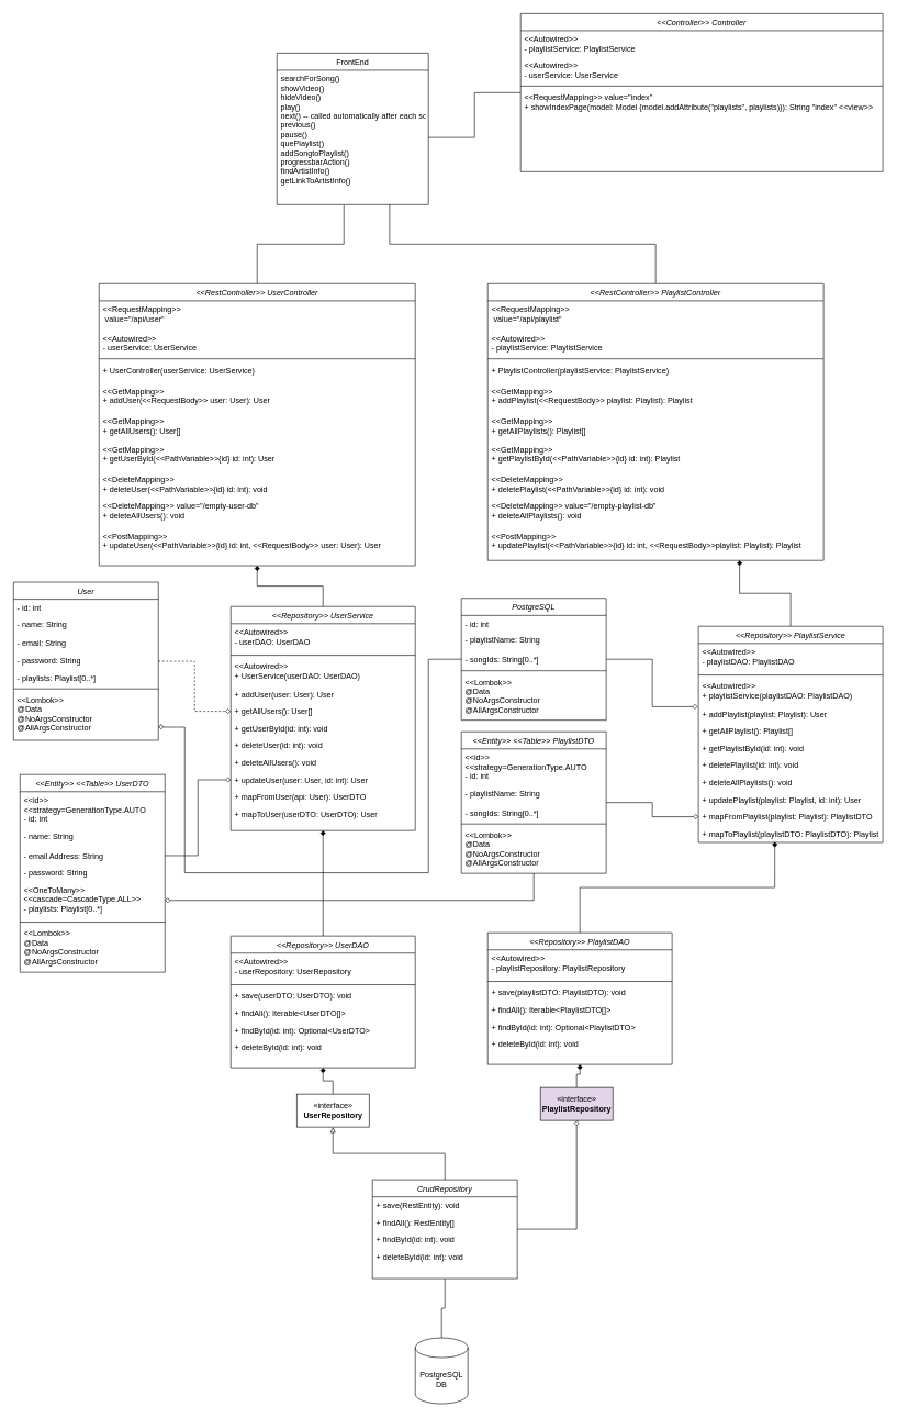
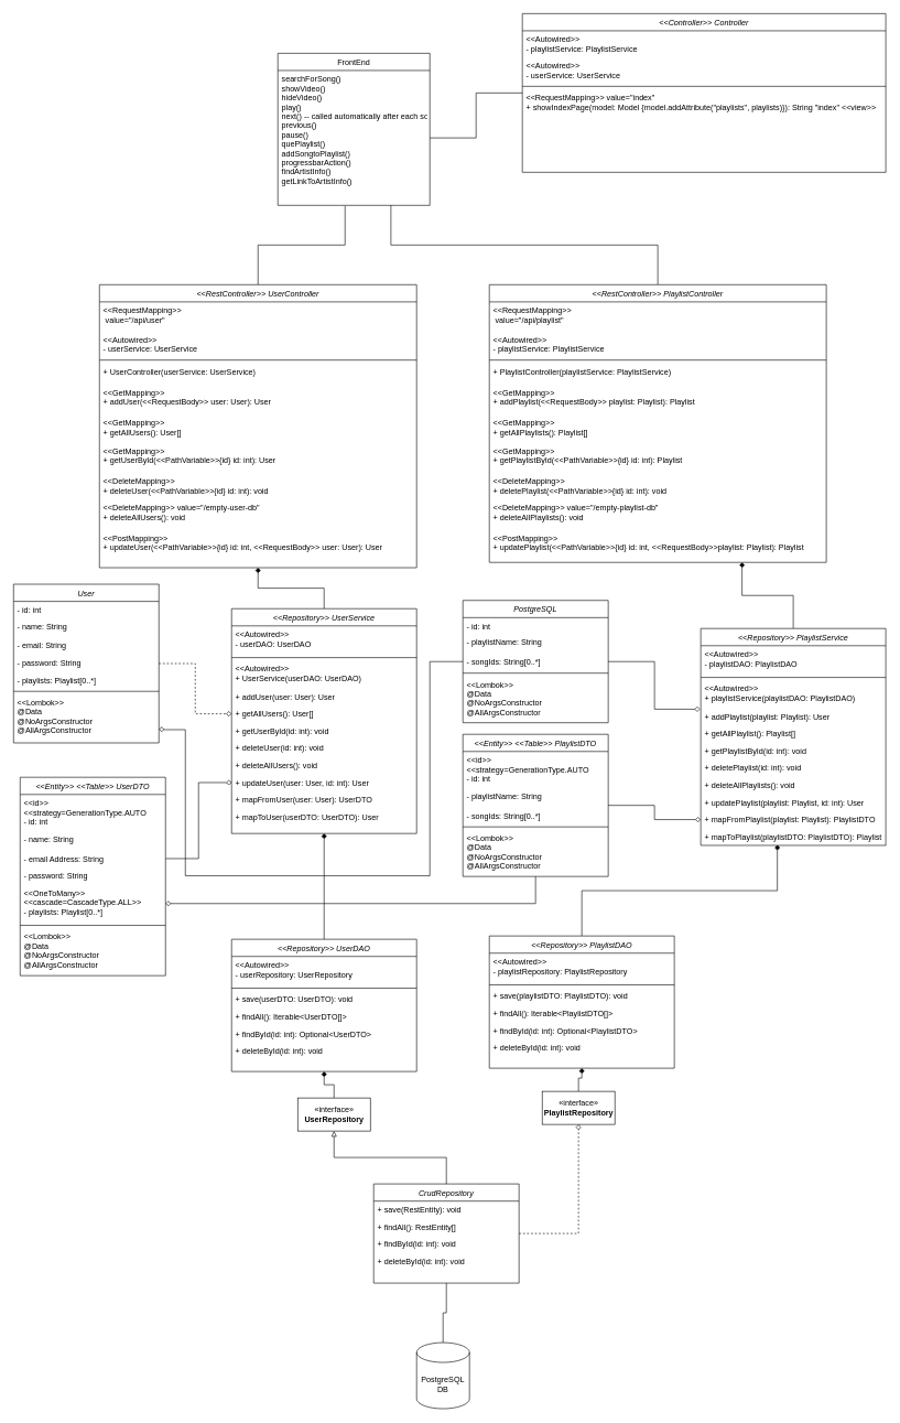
- <mxCell id="51" value="+ mapFromUser(api: User): UserDTO" style="text;strokeColor=none;fillColor=none;align=left;verticalAlign=top;spacingLeft=4;spacingRight=4;overflow=hidden;rotatable=0;points=[[0,0.5],[1,0.5]];portConstraint=eastwest;" parent="41" vertex="1"><mxGeometry y="276" width="280" height="26" as="geometry" /></mxCell>
+ <mxCell id="51" value="+ mapFromUser(user: User): UserDTO" style="text;strokeColor=none;fillColor=none;align=left;verticalAlign=top;spacingLeft=4;spacingRight=4;overflow=hidden;rotatable=0;points=[[0,0.5],[1,0.5]];portConstraint=eastwest;" parent="41" vertex="1"><mxGeometry y="276" width="280" height="26" as="geometry" /></mxCell>
- <mxCell id="99" value="«interface»&lt;br&gt;&lt;b&gt;PlaylistRepository&lt;/b&gt;" style="html=1;fillColor=#e1d5e7;" parent="1" vertex="1"><mxGeometry x="820" y="1650" width="110" height="50" as="geometry" /></mxCell>
+ <mxCell id="99" value="«interface»&lt;br&gt;&lt;b&gt;PlaylistRepository&lt;/b&gt;" style="html=1;" parent="1" vertex="1"><mxGeometry x="820" y="1650" width="110" height="50" as="geometry" /></mxCell>
- <mxCell id="19" style="edgeStyle=orthogonalEdgeStyle;rounded=0;orthogonalLoop=1;jettySize=auto;html=1;entryX=0.5;entryY=1;entryDx=0;entryDy=0;endArrow=diamond;endFill=0;" parent="1" source="21" target="99" edge="1"><mxGeometry relative="1" as="geometry" /></mxCell>
+ <mxCell id="19" style="edgeStyle=orthogonalEdgeStyle;rounded=0;orthogonalLoop=1;jettySize=auto;html=1;entryX=0.5;entryY=1;entryDx=0;entryDy=0;endArrow=diamond;endFill=0;dashed=1;" parent="1" source="21" target="99" edge="1"><mxGeometry relative="1" as="geometry" /></mxCell>
